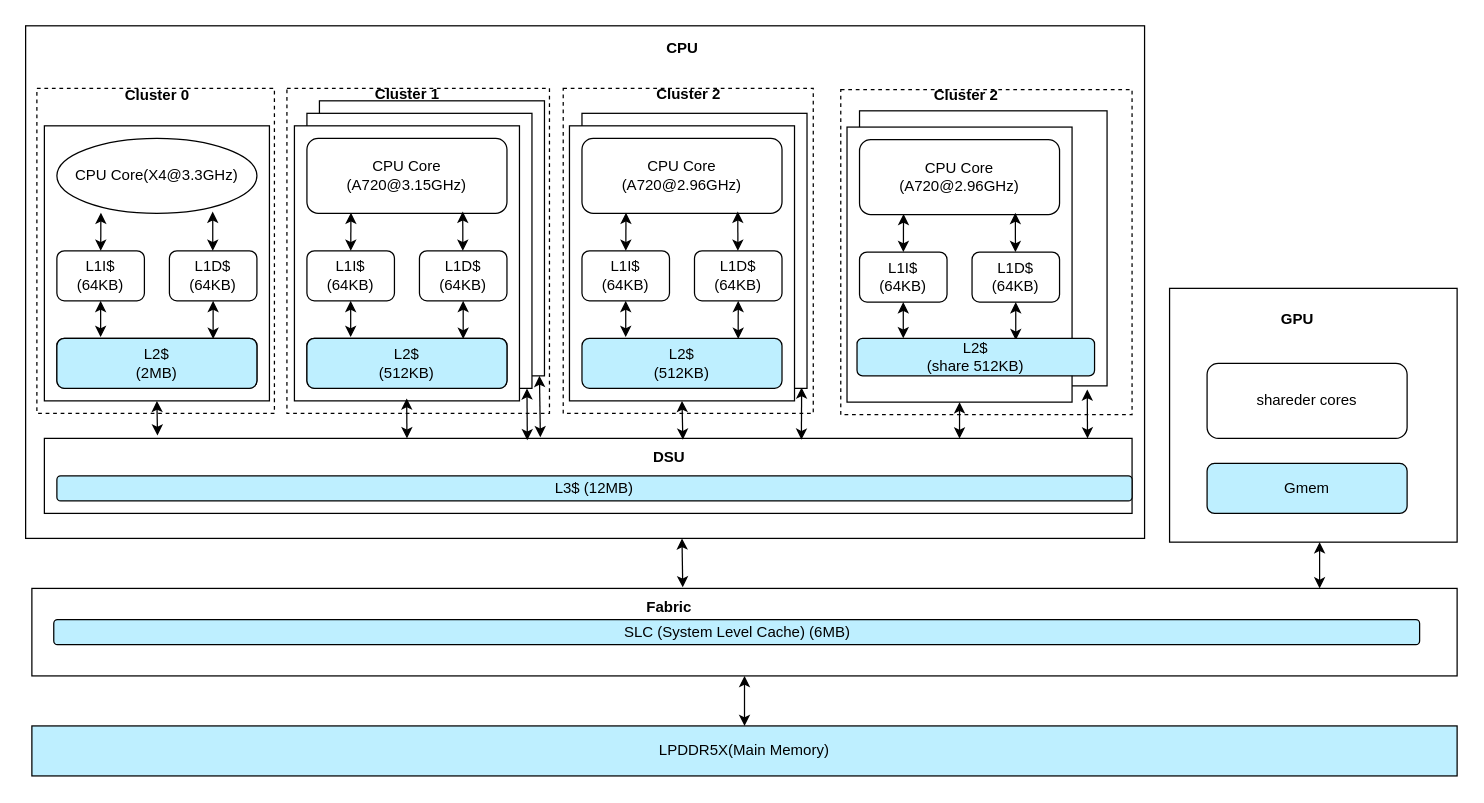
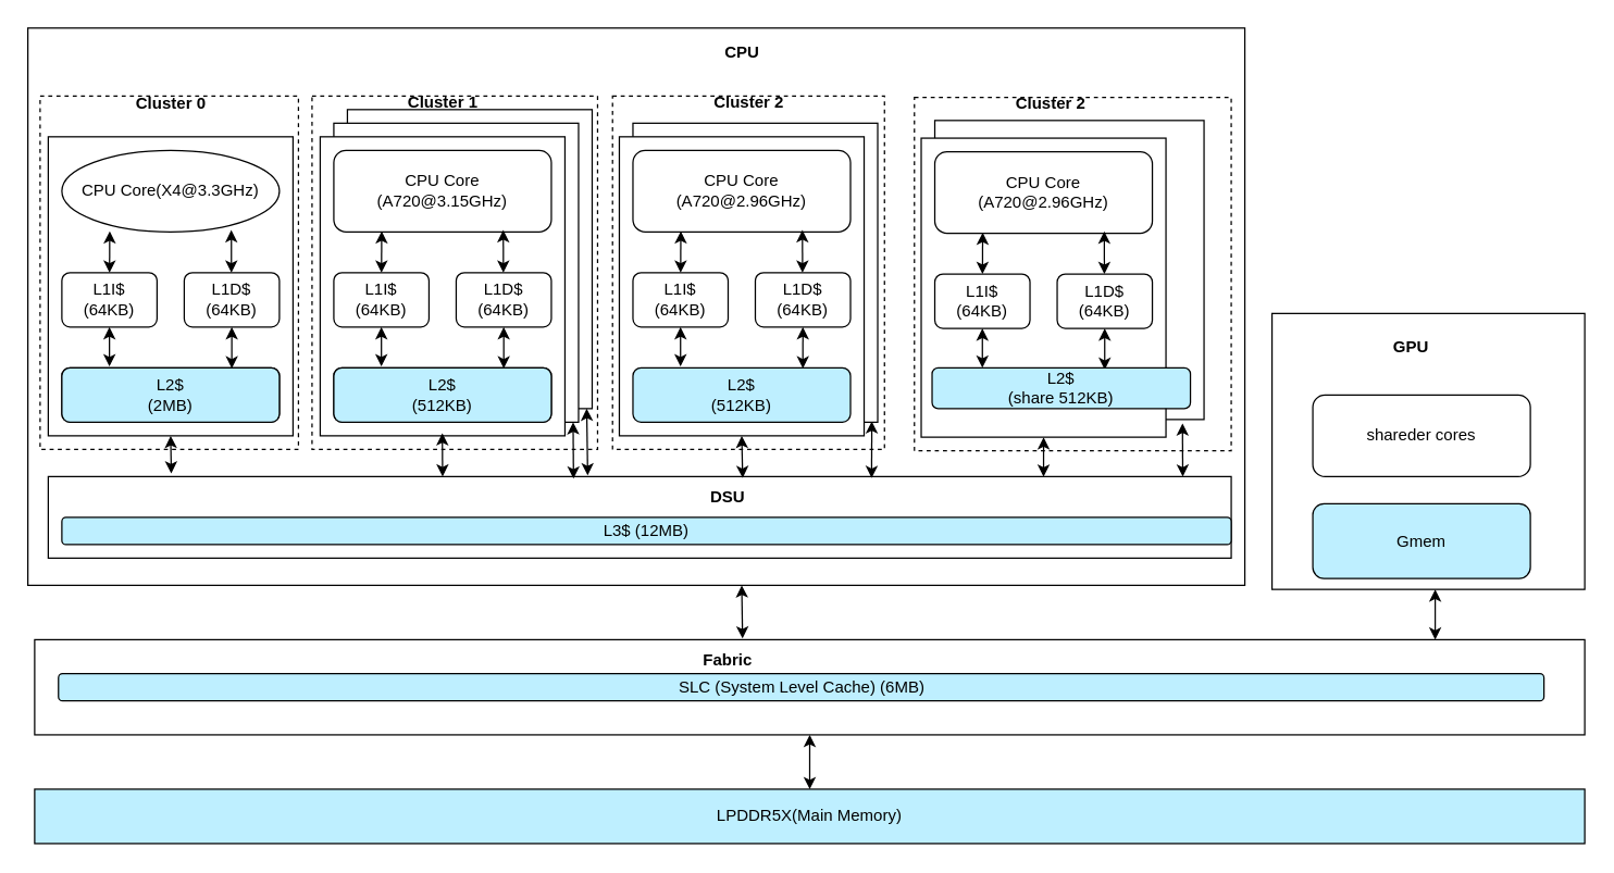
- <mxCell id="59" value="Gmem" style="rounded=1;whiteSpace=wrap;html=1;fillColor=#BEEFFF;" vertex="1" parent="1"><mxGeometry x="965" y="370" width="160" height="40" as="geometry" /></mxCell>
+ <mxCell id="59" value="Gmem" style="rounded=1;whiteSpace=wrap;html=1;fillColor=#BEEFFF;" vertex="1" parent="1"><mxGeometry x="965" y="370" width="160" height="55" as="geometry" /></mxCell>
